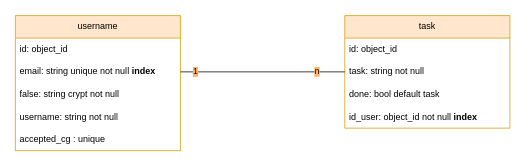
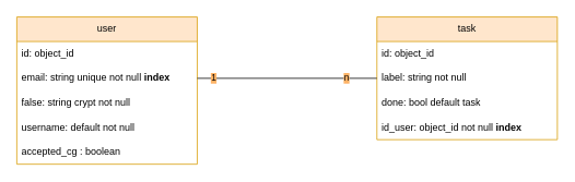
- <mxCell id="2" value="username" style="swimlane;fontStyle=0;childLayout=stackLayout;horizontal=1;startSize=30;horizontalStack=0;resizeParent=1;resizeParentMax=0;resizeLast=0;collapsible=1;marginBottom=0;whiteSpace=wrap;html=1;fillColor=#ffe6cc;strokeColor=#d79b00;" parent="1" vertex="1"><mxGeometry x="20" y="20" width="220" height="180" as="geometry" /></mxCell>
+ <mxCell id="2" value="user" style="swimlane;fontStyle=0;childLayout=stackLayout;horizontal=1;startSize=30;horizontalStack=0;resizeParent=1;resizeParentMax=0;resizeLast=0;collapsible=1;marginBottom=0;whiteSpace=wrap;html=1;fillColor=#ffe6cc;strokeColor=#d79b00;" parent="1" vertex="1"><mxGeometry x="20" y="20" width="220" height="180" as="geometry" /></mxCell>
- <mxCell id="10" value="task: string not null" style="text;strokeColor=none;fillColor=none;align=left;verticalAlign=middle;spacingLeft=4;spacingRight=4;overflow=hidden;points=[[0,0.5],[1,0.5]];portConstraint=eastwest;rotatable=0;whiteSpace=wrap;html=1;" parent="8" vertex="1"><mxGeometry y="60" width="220" height="30" as="geometry" /></mxCell>
+ <mxCell id="10" value="label: string not null" style="text;strokeColor=none;fillColor=none;align=left;verticalAlign=middle;spacingLeft=4;spacingRight=4;overflow=hidden;points=[[0,0.5],[1,0.5]];portConstraint=eastwest;rotatable=0;whiteSpace=wrap;html=1;" parent="8" vertex="1"><mxGeometry y="60" width="220" height="30" as="geometry" /></mxCell>
- <mxCell id="6" value="username: string not null" style="text;strokeColor=none;fillColor=none;align=left;verticalAlign=middle;spacingLeft=4;spacingRight=4;overflow=hidden;points=[[0,0.5],[1,0.5]];portConstraint=eastwest;rotatable=0;whiteSpace=wrap;html=1;" parent="2" vertex="1"><mxGeometry y="120" width="220" height="30" as="geometry" /></mxCell>
+ <mxCell id="6" value="username: default not null" style="text;strokeColor=none;fillColor=none;align=left;verticalAlign=middle;spacingLeft=4;spacingRight=4;overflow=hidden;points=[[0,0.5],[1,0.5]];portConstraint=eastwest;rotatable=0;whiteSpace=wrap;html=1;" parent="2" vertex="1"><mxGeometry y="120" width="220" height="30" as="geometry" /></mxCell>
- <mxCell id="7" value="accepted_cg : unique" style="text;strokeColor=none;fillColor=none;align=left;verticalAlign=middle;spacingLeft=4;spacingRight=4;overflow=hidden;points=[[0,0.5],[1,0.5]];portConstraint=eastwest;rotatable=0;whiteSpace=wrap;html=1;" vertex="1" parent="2"><mxGeometry y="150" width="220" height="30" as="geometry" /></mxCell>
+ <mxCell id="7" value="accepted_cg : boolean" style="text;strokeColor=none;fillColor=none;align=left;verticalAlign=middle;spacingLeft=4;spacingRight=4;overflow=hidden;points=[[0,0.5],[1,0.5]];portConstraint=eastwest;rotatable=0;whiteSpace=wrap;html=1;" vertex="1" parent="2"><mxGeometry y="150" width="220" height="30" as="geometry" /></mxCell>
